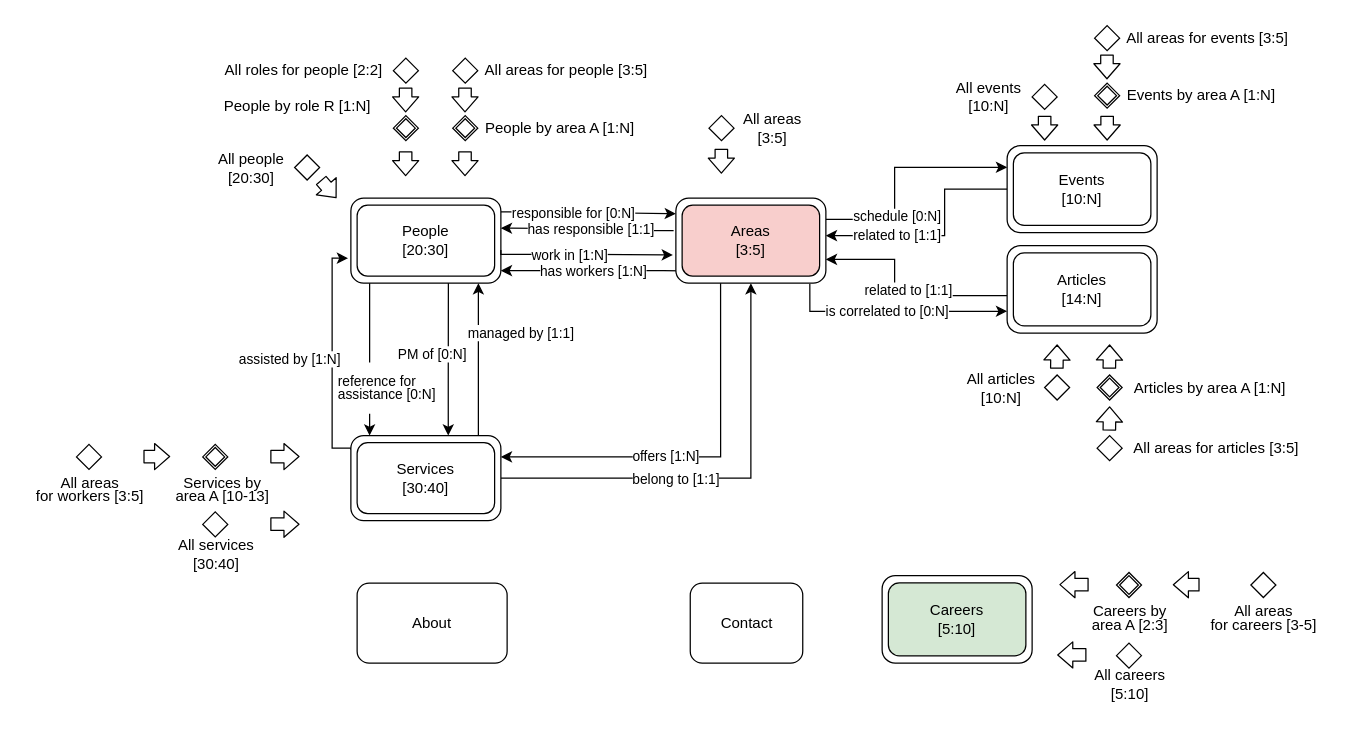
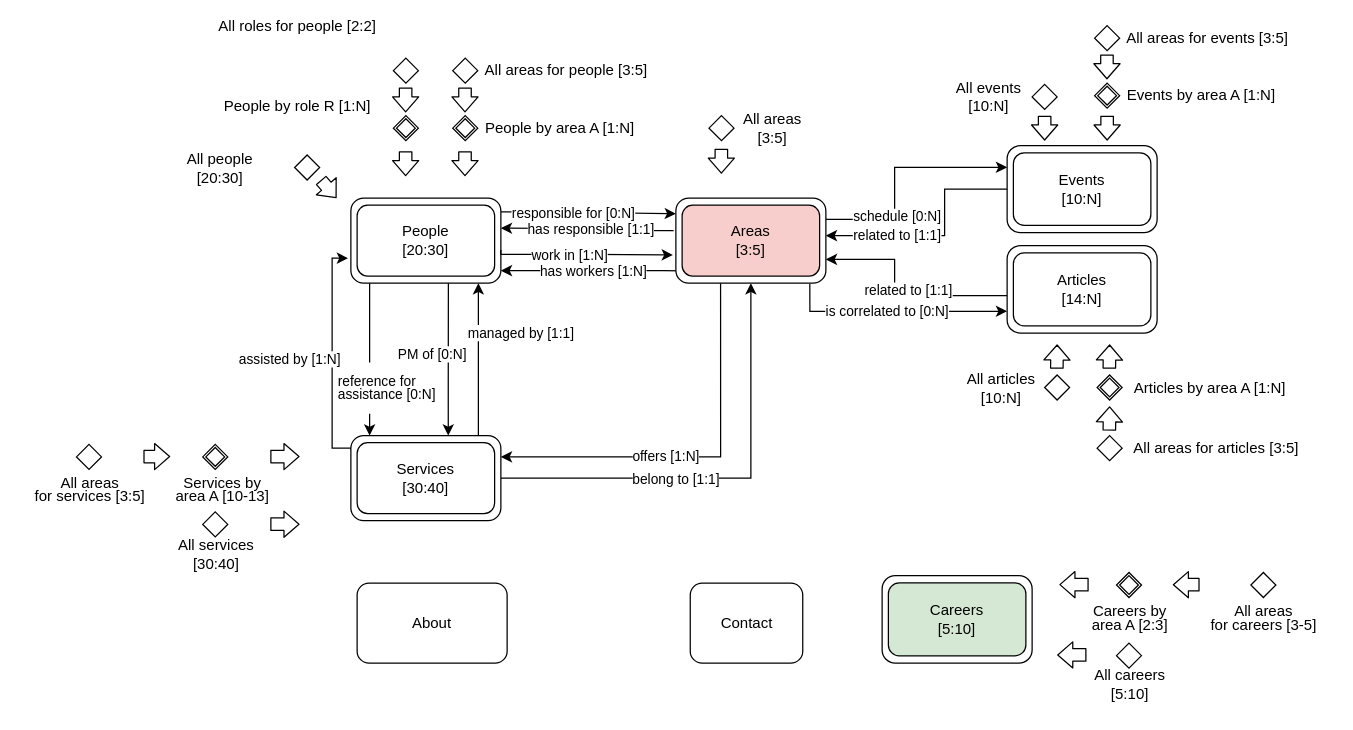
- <mxCell id="43" value="All roles for people [2:2]" style="text;html=1;align=center;verticalAlign=middle;resizable=0;points=[];autosize=1;" parent="1" vertex="1"><mxGeometry x="171.5" y="46" width="140" height="20" as="geometry" /></mxCell>
+ <mxCell id="43" value="All roles for people [2:2]" style="text;html=1;align=center;verticalAlign=middle;resizable=0;points=[];autosize=1;" parent="1" vertex="1"><mxGeometry x="166.5" y="11" width="140" height="20" as="geometry" /></mxCell>
- <mxCell id="12" value="All people&lt;br&gt;[20:30]" style="text;html=1;align=center;verticalAlign=middle;resizable=0;points=[];autosize=1;" parent="1" vertex="1"><mxGeometry x="165" y="118.5" width="70" height="30" as="geometry" /></mxCell>
+ <mxCell id="12" value="All people&lt;br&gt;[20:30]" style="text;html=1;align=center;verticalAlign=middle;resizable=0;points=[];autosize=1;" parent="1" vertex="1"><mxGeometry x="140" y="118.5" width="70" height="30" as="geometry" /></mxCell>
- <mxCell id="53" value="&lt;p style=&quot;line-height: 90%&quot;&gt;All areas&lt;br&gt;for workers [3:5]&lt;/p&gt;" style="text;html=1;align=center;verticalAlign=middle;resizable=0;points=[];autosize=1;" parent="1" vertex="1"><mxGeometry x="20.5" y="366" width="100" height="50" as="geometry" /></mxCell>
+ <mxCell id="53" value="&lt;p style=&quot;line-height: 90%&quot;&gt;All areas&lt;br&gt;for services [3:5]&lt;/p&gt;" style="text;html=1;align=center;verticalAlign=middle;resizable=0;points=[];autosize=1;" parent="1" vertex="1"><mxGeometry x="20.5" y="366" width="100" height="50" as="geometry" /></mxCell>
